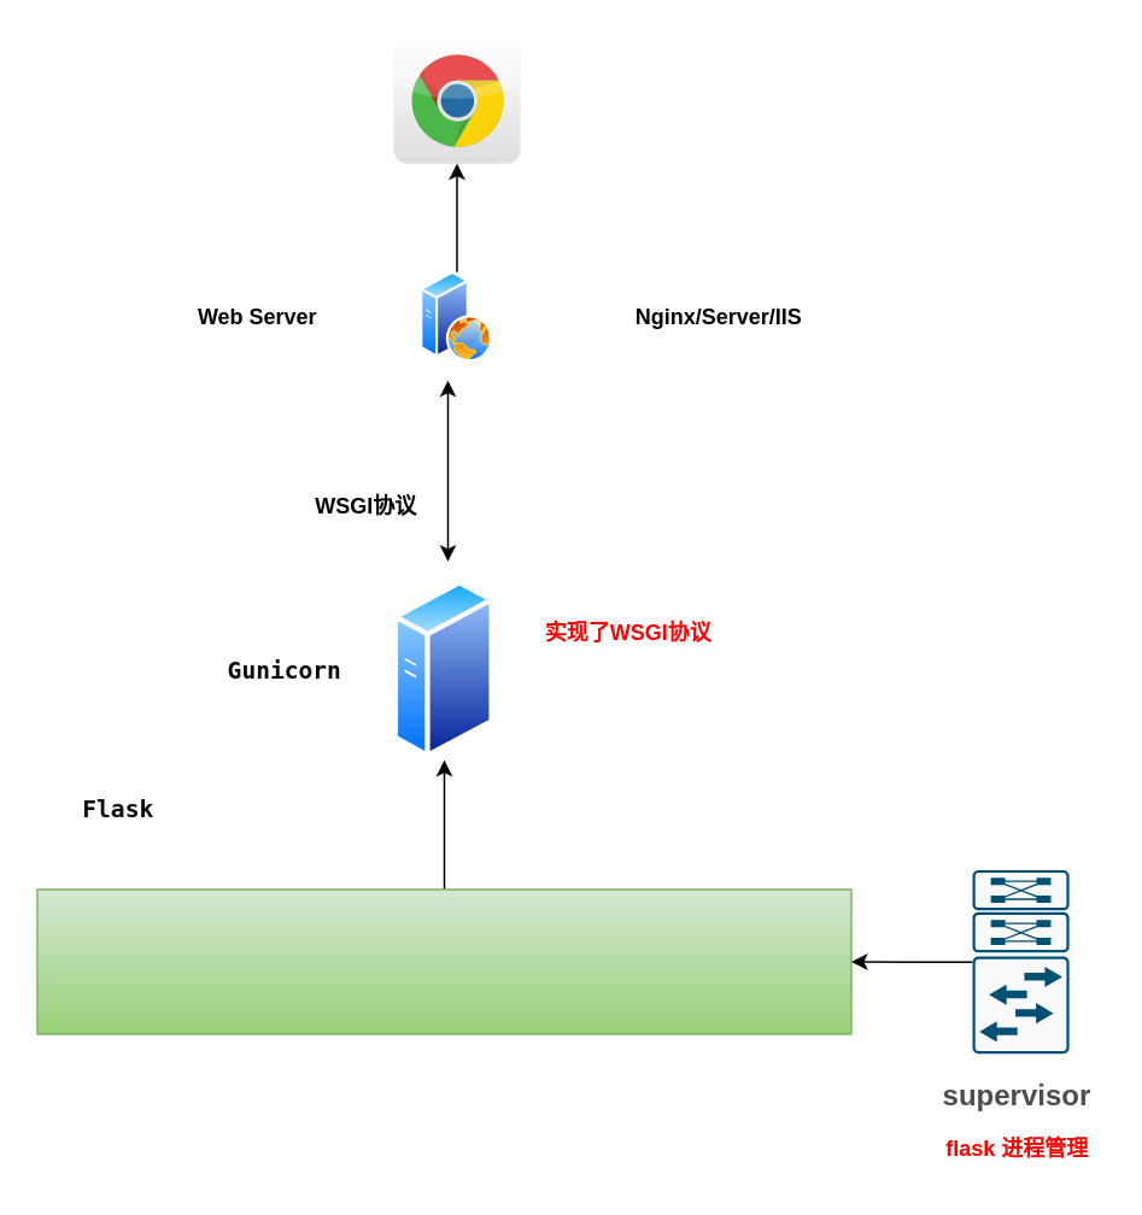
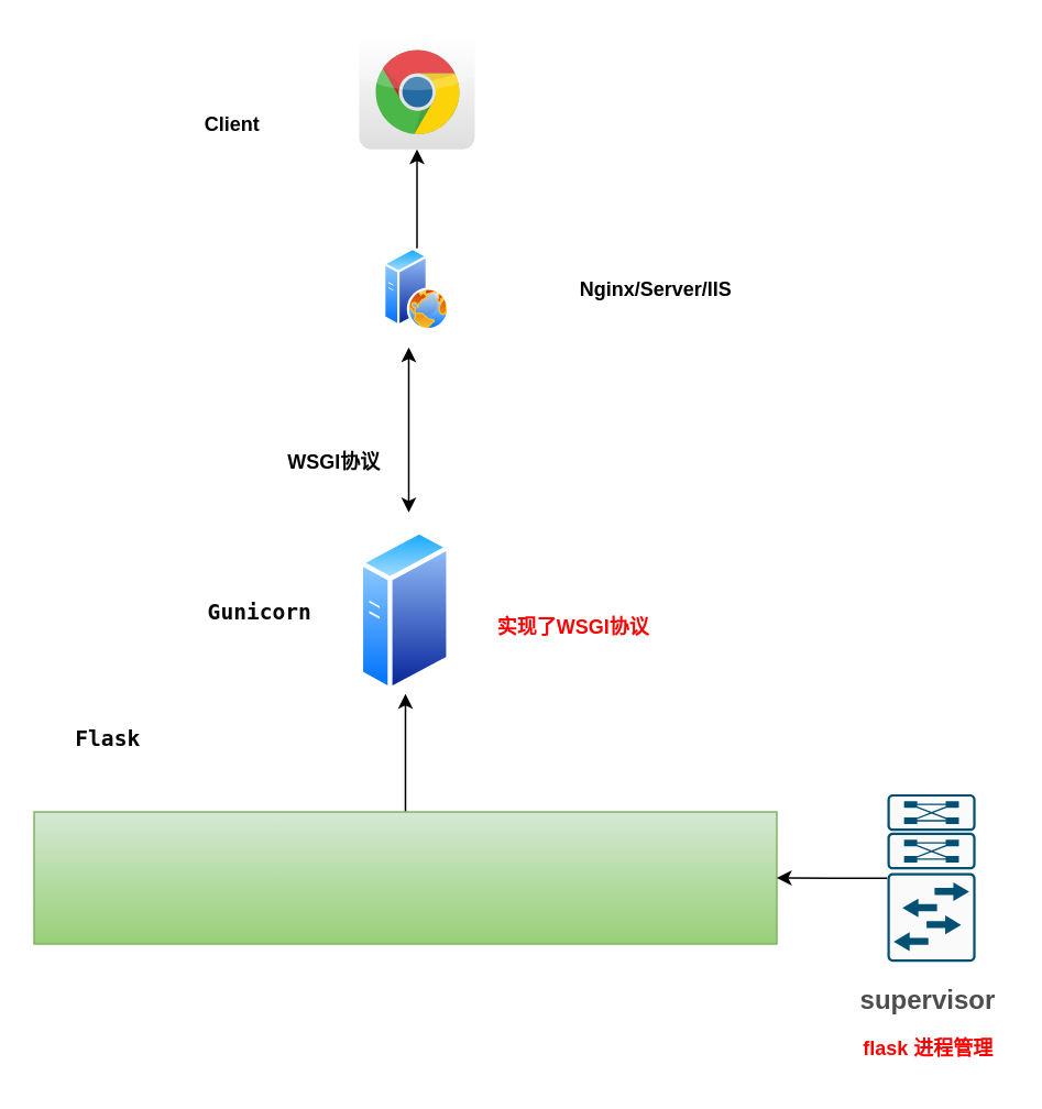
+ <mxCell id="4" value="Client&amp;nbsp;" style="text;html=1;strokeColor=none;fillColor=none;align=center;verticalAlign=middle;whiteSpace=wrap;rounded=0;fontStyle=1" vertex="1" parent="1"><mxGeometry x="112" y="60" width="60" height="30" as="geometry" /></mxCell>
- <mxCell id="8" value="Web Server" style="text;html=1;strokeColor=none;fillColor=none;align=center;verticalAlign=middle;whiteSpace=wrap;rounded=0;fontStyle=1" vertex="1" parent="1"><mxGeometry x="97" y="160" width="90" height="30" as="geometry" /></mxCell>
- <mxCell id="14" value="实现了WSGI协议" style="text;html=1;strokeColor=none;fillColor=none;align=center;verticalAlign=middle;whiteSpace=wrap;rounded=0;fontStyle=1;fontColor=#FF0000;" vertex="1" parent="1"><mxGeometry x="287" y="335" width="120" height="30" as="geometry" /></mxCell>
+ <mxCell id="14" value="实现了WSGI协议" style="text;html=1;strokeColor=none;fillColor=none;align=center;verticalAlign=middle;whiteSpace=wrap;rounded=0;fontStyle=1;fontColor=#FF0000;" vertex="1" parent="1"><mxGeometry x="287" y="365" width="120" height="30" as="geometry" /></mxCell>
